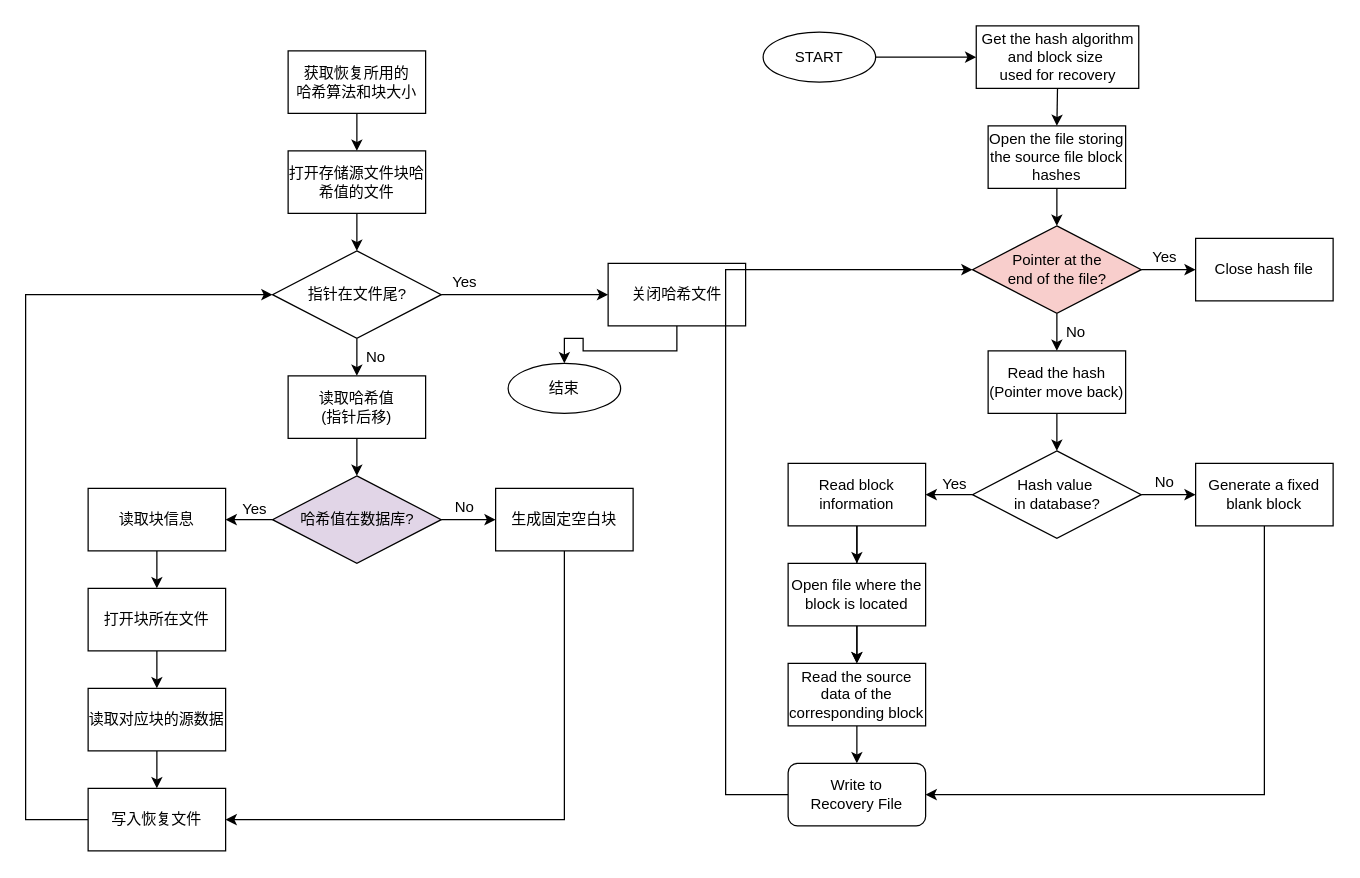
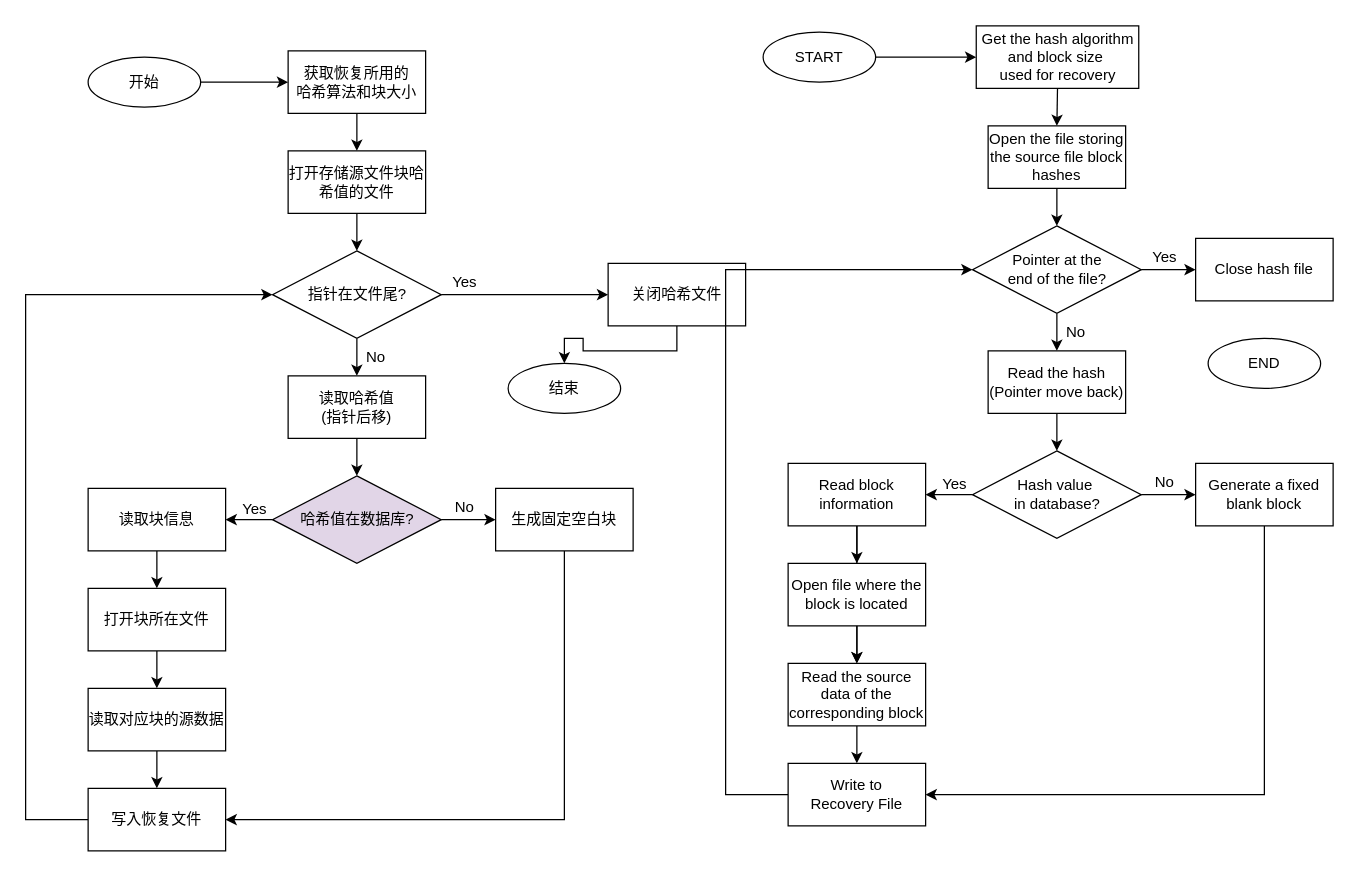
+ <mxCell id="30" value="开始" style="ellipse;whiteSpace=wrap;html=1;" parent="1" vertex="1"><mxGeometry x="70" y="45" width="90" height="40" as="geometry" /></mxCell>
+ <mxCell id="29" value="" style="edgeStyle=orthogonalEdgeStyle;rounded=0;orthogonalLoop=1;jettySize=auto;html=1;" parent="1" source="30" target="32" edge="1"><mxGeometry relative="1" as="geometry" /></mxCell>
- <mxCell id="37" value="Pointer at the&lt;div&gt;end of the file?&lt;/div&gt;" style="rhombus;whiteSpace=wrap;html=1;fillColor=#f8cecc;" parent="1" vertex="1"><mxGeometry x="777.5" y="180" width="135" height="70" as="geometry" /></mxCell>
+ <mxCell id="37" value="Pointer at the&lt;div&gt;end of the file?&lt;/div&gt;" style="rhombus;whiteSpace=wrap;html=1;" parent="1" vertex="1"><mxGeometry x="777.5" y="180" width="135" height="70" as="geometry" /></mxCell>
+ <mxCell id="51" value="END" style="ellipse;whiteSpace=wrap;html=1;" parent="1" vertex="1"><mxGeometry x="966" y="270" width="90" height="40" as="geometry" /></mxCell>
- <mxCell id="59" value="Write to&lt;div&gt;Recovery File&lt;/div&gt;" style="whiteSpace=wrap;html=1;rounded=1;" parent="1" vertex="1"><mxGeometry x="630" y="610" width="110" height="50" as="geometry" /></mxCell>
+ <mxCell id="59" value="Write to&lt;div&gt;Recovery File&lt;/div&gt;" style="rounded=0;whiteSpace=wrap;html=1;" parent="1" vertex="1"><mxGeometry x="630" y="610" width="110" height="50" as="geometry" /></mxCell>
